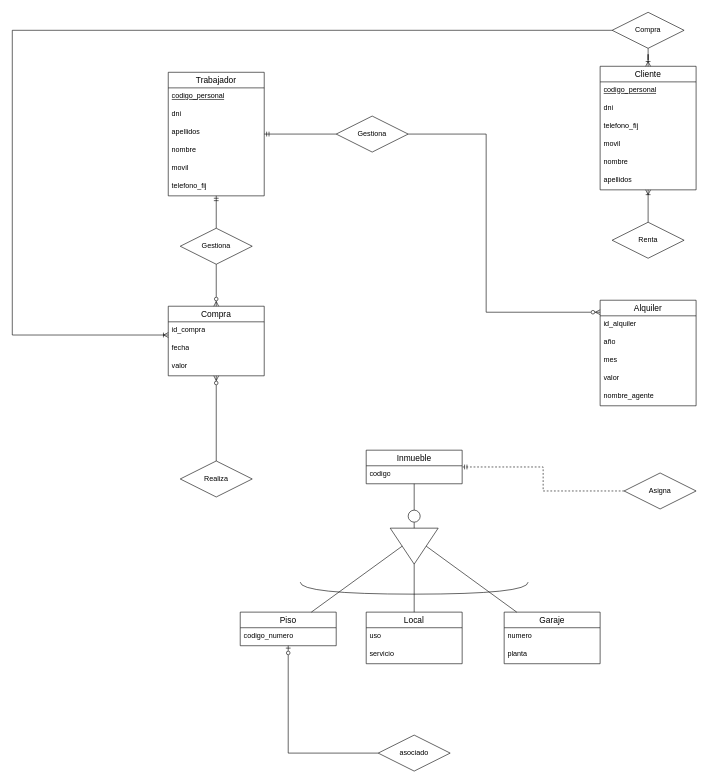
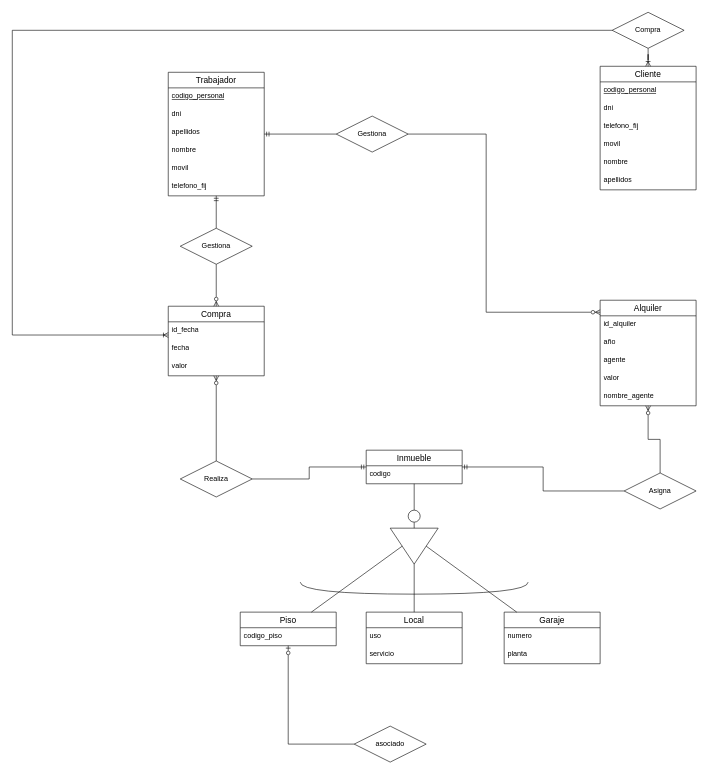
- <mxCell id="42" style="edgeStyle=orthogonalEdgeStyle;rounded=0;orthogonalLoop=1;jettySize=auto;html=1;endArrow=ERoneToMany;endFill=0;" edge="1" parent="1" source="43" target="4"><mxGeometry relative="1" as="geometry" /></mxCell>
- <mxCell id="43" value="Renta" style="shape=rhombus;perimeter=rhombusPerimeter;whiteSpace=wrap;html=1;align=center;" vertex="1" parent="1"><mxGeometry x="1020" y="370" width="120" height="60" as="geometry" /></mxCell>
- <mxCell id="45" value="id_compra" style="text;strokeColor=none;fillColor=none;spacingLeft=4;spacingRight=4;overflow=hidden;rotatable=0;points=[[0,0.5],[1,0.5]];portConstraint=eastwest;fontSize=12;whiteSpace=wrap;html=1;" vertex="1" parent="44"><mxGeometry y="26" width="160" height="30" as="geometry" /></mxCell>
+ <mxCell id="45" value="id_fecha" style="text;strokeColor=none;fillColor=none;spacingLeft=4;spacingRight=4;overflow=hidden;rotatable=0;points=[[0,0.5],[1,0.5]];portConstraint=eastwest;fontSize=12;whiteSpace=wrap;html=1;" vertex="1" parent="44"><mxGeometry y="26" width="160" height="30" as="geometry" /></mxCell>
- <mxCell id="36" value="mes" style="text;strokeColor=none;fillColor=none;spacingLeft=4;spacingRight=4;overflow=hidden;rotatable=0;points=[[0,0.5],[1,0.5]];portConstraint=eastwest;fontSize=12;whiteSpace=wrap;html=1;" vertex="1" parent="33"><mxGeometry y="86" width="160" height="30" as="geometry" /></mxCell>
+ <mxCell id="36" value="agente" style="text;strokeColor=none;fillColor=none;spacingLeft=4;spacingRight=4;overflow=hidden;rotatable=0;points=[[0,0.5],[1,0.5]];portConstraint=eastwest;fontSize=12;whiteSpace=wrap;html=1;" vertex="1" parent="33"><mxGeometry y="86" width="160" height="30" as="geometry" /></mxCell>
+ <mxCell id="57" style="edgeStyle=orthogonalEdgeStyle;rounded=0;orthogonalLoop=1;jettySize=auto;html=1;endArrow=ERzeroToMany;endFill=0;" edge="1" parent="1" source="59" target="33"><mxGeometry relative="1" as="geometry" /></mxCell>
+ <mxCell id="55" style="edgeStyle=orthogonalEdgeStyle;rounded=0;orthogonalLoop=1;jettySize=auto;html=1;endArrow=ERmandOne;endFill=0;" edge="1" parent="1" source="56" target="2"><mxGeometry relative="1" as="geometry" /></mxCell>
- <mxCell id="58" style="edgeStyle=orthogonalEdgeStyle;rounded=0;orthogonalLoop=1;jettySize=auto;html=1;endArrow=ERmandOne;endFill=0;dashed=1;" edge="1" parent="1" source="59" target="2"><mxGeometry relative="1" as="geometry" /></mxCell>
+ <mxCell id="58" style="edgeStyle=orthogonalEdgeStyle;rounded=0;orthogonalLoop=1;jettySize=auto;html=1;endArrow=ERmandOne;endFill=0;" edge="1" parent="1" source="59" target="2"><mxGeometry relative="1" as="geometry" /></mxCell>
- <mxCell id="19" value="codigo_numero" style="text;strokeColor=none;fillColor=none;spacingLeft=4;spacingRight=4;overflow=hidden;rotatable=0;points=[[0,0.5],[1,0.5]];portConstraint=eastwest;fontSize=12;whiteSpace=wrap;html=1;" vertex="1" parent="18"><mxGeometry y="26" width="160" height="30" as="geometry" /></mxCell>
+ <mxCell id="19" value="codigo_piso" style="text;strokeColor=none;fillColor=none;spacingLeft=4;spacingRight=4;overflow=hidden;rotatable=0;points=[[0,0.5],[1,0.5]];portConstraint=eastwest;fontSize=12;whiteSpace=wrap;html=1;" vertex="1" parent="18"><mxGeometry y="26" width="160" height="30" as="geometry" /></mxCell>
- <mxCell id="32" value="asociado" style="shape=rhombus;perimeter=rhombusPerimeter;whiteSpace=wrap;html=1;align=center;" vertex="1" parent="1"><mxGeometry x="630" y="1225" width="120" height="60" as="geometry" /></mxCell>
+ <mxCell id="32" value="asociado" style="shape=rhombus;perimeter=rhombusPerimeter;whiteSpace=wrap;html=1;align=center;" vertex="1" parent="1"><mxGeometry x="590" y="1210" width="120" height="60" as="geometry" /></mxCell>
